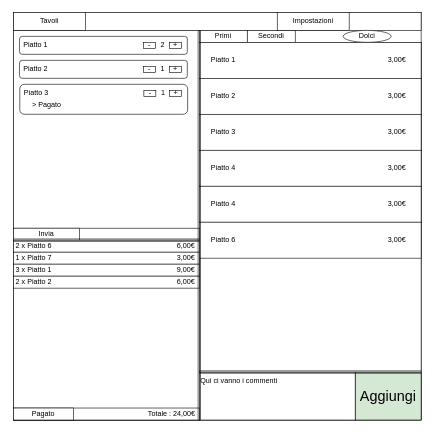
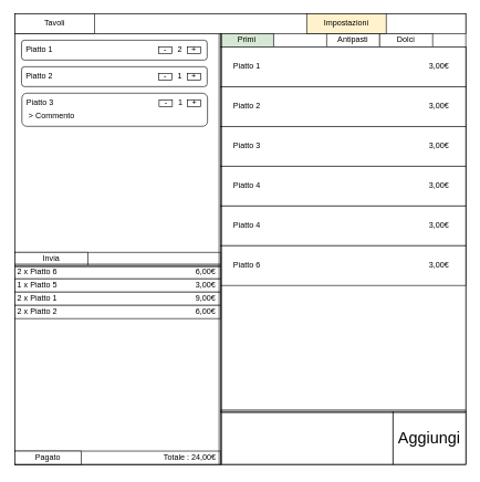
- <mxCell id="72" value="Impostazioni" style="rounded=0;whiteSpace=wrap;html=1;" vertex="1" parent="1"><mxGeometry x="462" y="20" width="120" height="30" as="geometry" /></mxCell>
+ <mxCell id="72" value="Impostazioni" style="rounded=0;whiteSpace=wrap;html=1;fillColor=#fff2cc;" vertex="1" parent="1"><mxGeometry x="462" y="20" width="120" height="30" as="geometry" /></mxCell>
- <mxCell id="26" value="Primi" style="rounded=0;whiteSpace=wrap;html=1;" vertex="1" parent="1"><mxGeometry x="332" y="50" width="80" height="20" as="geometry" /></mxCell>
+ <mxCell id="26" value="Primi" style="rounded=0;whiteSpace=wrap;html=1;fillColor=#d5e8d4;" vertex="1" parent="1"><mxGeometry x="332" y="50" width="80" height="20" as="geometry" /></mxCell>
- <mxCell id="27" value="Secondi" style="rounded=0;whiteSpace=wrap;html=1;" vertex="1" parent="1"><mxGeometry x="412" y="50" width="80" height="20" as="geometry" /></mxCell>
+ <mxCell id="28" value="Antipasti" style="rounded=0;whiteSpace=wrap;html=1;" vertex="1" parent="1"><mxGeometry x="492" y="50" width="80" height="20" as="geometry" /></mxCell>
- <mxCell id="29" value="Dolci" style="ellipse;whiteSpace=wrap;html=1;" vertex="1" parent="1"><mxGeometry x="572" y="50" width="80" height="20" as="geometry" /></mxCell>
+ <mxCell id="29" value="Dolci" style="rounded=0;whiteSpace=wrap;html=1;" vertex="1" parent="1"><mxGeometry x="572" y="50" width="80" height="20" as="geometry" /></mxCell>
- <mxCell id="20" value="&amp;gt; Pagato" style="text;html=1;strokeColor=none;fillColor=none;align=center;verticalAlign=middle;whiteSpace=wrap;rounded=0;" vertex="1" parent="1"><mxGeometry x="32.5" y="160" width="88.5" height="30" as="geometry" /></mxCell>
+ <mxCell id="20" value="&amp;gt; Commento" style="text;html=1;strokeColor=none;fillColor=none;align=center;verticalAlign=middle;whiteSpace=wrap;rounded=0;" vertex="1" parent="1"><mxGeometry x="32.5" y="160" width="88.5" height="30" as="geometry" /></mxCell>
- <mxCell id="56" value="1 x Piatto 7" style="text;html=1;strokeColor=none;fillColor=none;align=center;verticalAlign=middle;whiteSpace=wrap;rounded=0;" vertex="1" parent="1"><mxGeometry x="20" y="415" width="72" height="30" as="geometry" /></mxCell>
+ <mxCell id="56" value="1 x Piatto 5" style="text;html=1;strokeColor=none;fillColor=none;align=center;verticalAlign=middle;whiteSpace=wrap;rounded=0;" vertex="1" parent="1"><mxGeometry x="20" y="415" width="72" height="30" as="geometry" /></mxCell>
- <mxCell id="59" value="3 x Piatto 1" style="text;html=1;strokeColor=none;fillColor=none;align=center;verticalAlign=middle;whiteSpace=wrap;rounded=0;" vertex="1" parent="1"><mxGeometry x="20" y="435" width="72" height="30" as="geometry" /></mxCell>
+ <mxCell id="59" value="2 x Piatto 1" style="text;html=1;strokeColor=none;fillColor=none;align=center;verticalAlign=middle;whiteSpace=wrap;rounded=0;" vertex="1" parent="1"><mxGeometry x="20" y="435" width="72" height="30" as="geometry" /></mxCell>
- <mxCell id="25" value="Qui ci vanno i commenti" style="text;strokeColor=none;align=left;fillColor=none;html=1;verticalAlign=middle;whiteSpace=wrap;rounded=0;" vertex="1" parent="1"><mxGeometry x="332" y="620" width="150" height="30" as="geometry" /></mxCell>
- <mxCell id="23" value="&lt;font style=&quot;font-size: 24px;&quot;&gt;Aggiungi&lt;/font&gt;" style="rounded=0;whiteSpace=wrap;html=1;fillColor=#d5e8d4;" vertex="1" parent="1"><mxGeometry x="592" y="620" width="110" height="80" as="geometry" /></mxCell>
+ <mxCell id="23" value="&lt;font style=&quot;font-size: 24px;&quot;&gt;Aggiungi&lt;/font&gt;" style="rounded=0;whiteSpace=wrap;html=1;" vertex="1" parent="1"><mxGeometry x="592" y="620" width="110" height="80" as="geometry" /></mxCell>
